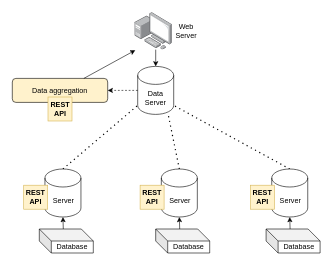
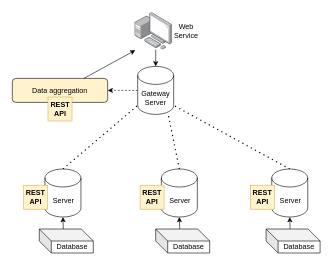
- <mxCell id="11" value="Web Server" style="text;html=1;strokeColor=none;fillColor=none;align=center;verticalAlign=middle;whiteSpace=wrap;rounded=0;" parent="1" vertex="1"><mxGeometry x="279.7" y="36.2" width="60" height="30" as="geometry" /></mxCell>
+ <mxCell id="11" value="Web Service" style="text;html=1;strokeColor=none;fillColor=none;align=center;verticalAlign=middle;whiteSpace=wrap;rounded=0;" parent="1" vertex="1"><mxGeometry x="279.7" y="36.2" width="60" height="30" as="geometry" /></mxCell>
- <mxCell id="3" value="Data Server" style="shape=cylinder3;whiteSpace=wrap;html=1;boundedLbl=1;backgroundOutline=1;size=15;" parent="1" vertex="1"><mxGeometry x="229" y="110" width="60" height="80" as="geometry" /></mxCell>
+ <mxCell id="3" value="Gateway Server" style="shape=cylinder3;whiteSpace=wrap;html=1;boundedLbl=1;backgroundOutline=1;size=15;" parent="1" vertex="1"><mxGeometry x="229" y="110" width="60" height="80" as="geometry" /></mxCell>
